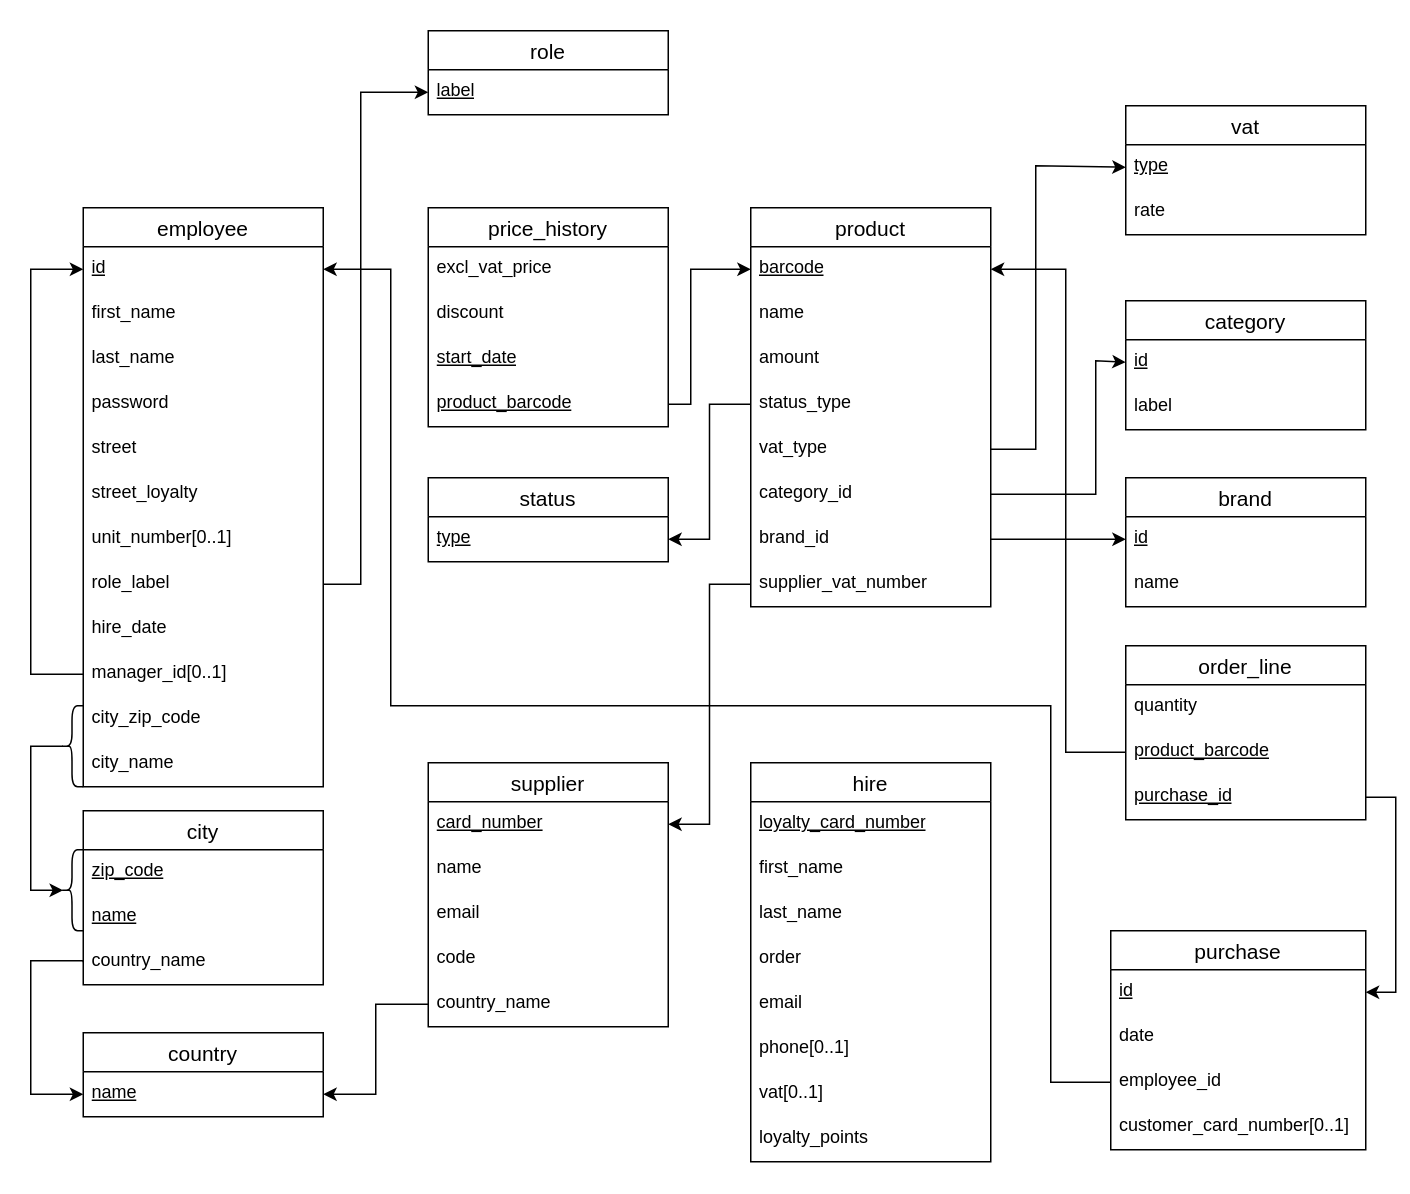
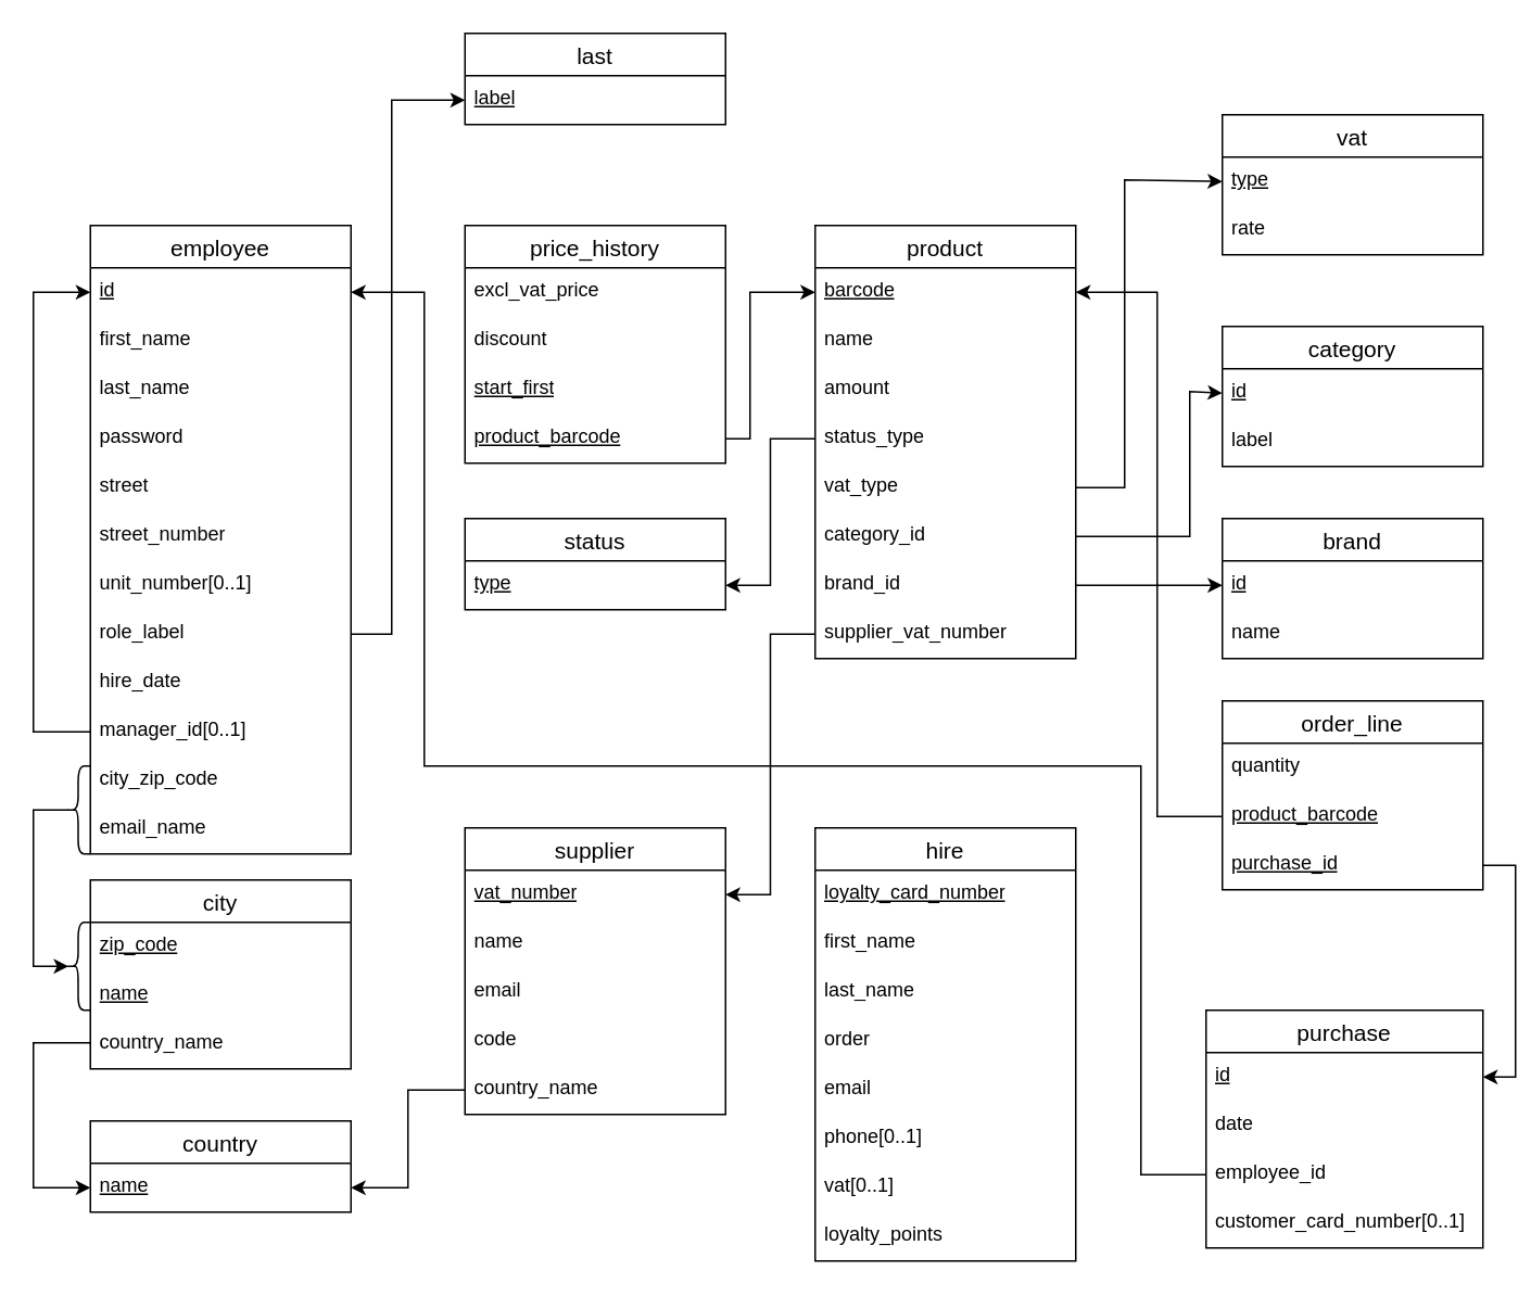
- <mxCell id="69" value="role" style="swimlane;fontStyle=0;childLayout=stackLayout;horizontal=1;startSize=26;horizontalStack=0;resizeParent=1;resizeParentMax=0;resizeLast=0;collapsible=1;marginBottom=0;align=center;fontSize=14;" parent="1" vertex="1"><mxGeometry x="285" y="20" width="160" height="56" as="geometry" /></mxCell>
+ <mxCell id="69" value="last" style="swimlane;fontStyle=0;childLayout=stackLayout;horizontal=1;startSize=26;horizontalStack=0;resizeParent=1;resizeParentMax=0;resizeLast=0;collapsible=1;marginBottom=0;align=center;fontSize=14;" parent="1" vertex="1"><mxGeometry x="285" y="20" width="160" height="56" as="geometry" /></mxCell>
- <mxCell id="43" value="start_date" style="text;strokeColor=none;fillColor=none;spacingLeft=4;spacingRight=4;overflow=hidden;rotatable=0;points=[[0,0.5],[1,0.5]];portConstraint=eastwest;fontSize=12;whiteSpace=wrap;html=1;fontStyle=4" parent="40" vertex="1"><mxGeometry y="86" width="160" height="30" as="geometry" /></mxCell>
+ <mxCell id="43" value="start_first" style="text;strokeColor=none;fillColor=none;spacingLeft=4;spacingRight=4;overflow=hidden;rotatable=0;points=[[0,0.5],[1,0.5]];portConstraint=eastwest;fontSize=12;whiteSpace=wrap;html=1;fontStyle=4" parent="40" vertex="1"><mxGeometry y="86" width="160" height="30" as="geometry" /></mxCell>
- <mxCell id="8" value="street_loyalty" style="text;strokeColor=none;fillColor=none;spacingLeft=4;spacingRight=4;overflow=hidden;rotatable=0;points=[[0,0.5],[1,0.5]];portConstraint=eastwest;fontSize=12;whiteSpace=wrap;html=1;" parent="2" vertex="1"><mxGeometry y="176" width="160" height="30" as="geometry" /></mxCell>
+ <mxCell id="8" value="street_number" style="text;strokeColor=none;fillColor=none;spacingLeft=4;spacingRight=4;overflow=hidden;rotatable=0;points=[[0,0.5],[1,0.5]];portConstraint=eastwest;fontSize=12;whiteSpace=wrap;html=1;" parent="2" vertex="1"><mxGeometry y="176" width="160" height="30" as="geometry" /></mxCell>
- <mxCell id="15" value="city_name" style="text;strokeColor=none;fillColor=none;spacingLeft=4;spacingRight=4;overflow=hidden;rotatable=0;points=[[0,0.5],[1,0.5]];portConstraint=eastwest;fontSize=12;whiteSpace=wrap;html=1;" parent="2" vertex="1"><mxGeometry y="356" width="160" height="30" as="geometry" /></mxCell>
+ <mxCell id="15" value="email_name" style="text;strokeColor=none;fillColor=none;spacingLeft=4;spacingRight=4;overflow=hidden;rotatable=0;points=[[0,0.5],[1,0.5]];portConstraint=eastwest;fontSize=12;whiteSpace=wrap;html=1;" parent="2" vertex="1"><mxGeometry y="356" width="160" height="30" as="geometry" /></mxCell>
- <mxCell id="29" value="&lt;u&gt;card_number&lt;/u&gt;" style="text;strokeColor=none;fillColor=none;spacingLeft=4;spacingRight=4;overflow=hidden;rotatable=0;points=[[0,0.5],[1,0.5]];portConstraint=eastwest;fontSize=12;whiteSpace=wrap;html=1;" parent="28" vertex="1"><mxGeometry y="26" width="160" height="30" as="geometry" /></mxCell>
+ <mxCell id="29" value="&lt;u&gt;vat_number&lt;/u&gt;" style="text;strokeColor=none;fillColor=none;spacingLeft=4;spacingRight=4;overflow=hidden;rotatable=0;points=[[0,0.5],[1,0.5]];portConstraint=eastwest;fontSize=12;whiteSpace=wrap;html=1;" parent="28" vertex="1"><mxGeometry y="26" width="160" height="30" as="geometry" /></mxCell>
